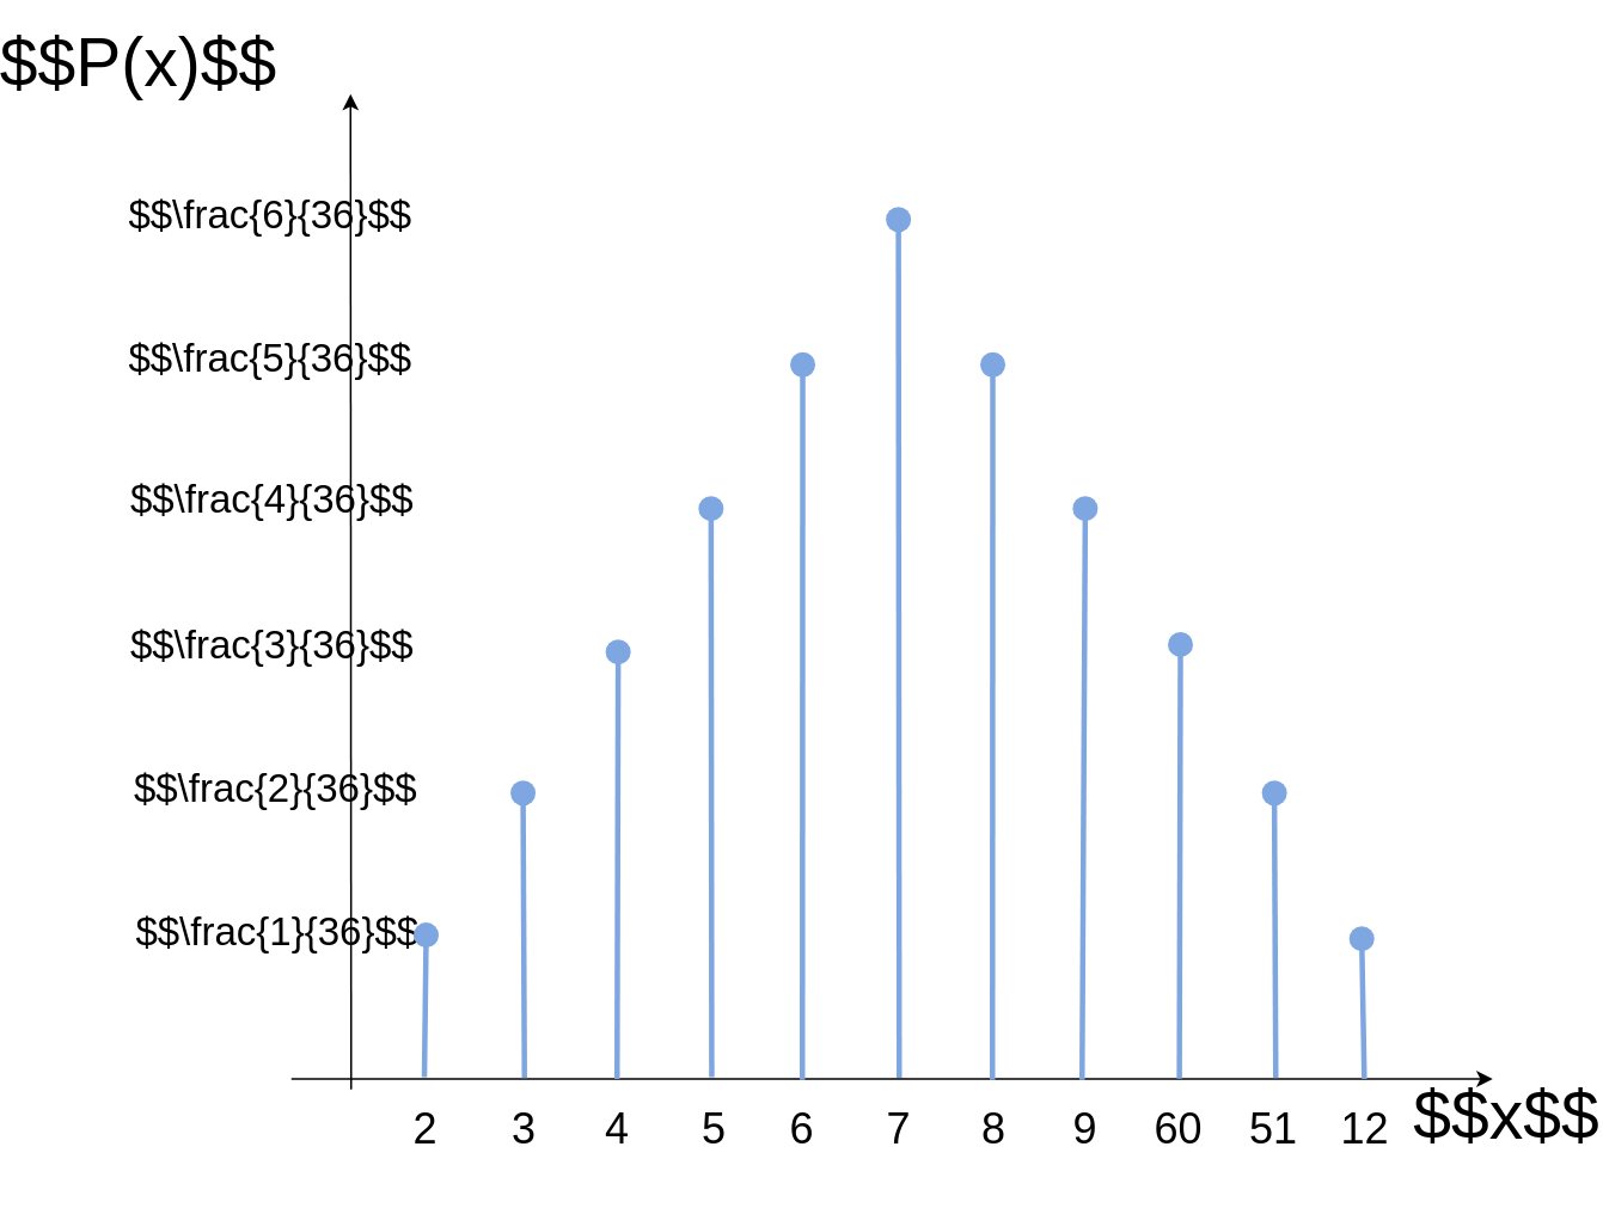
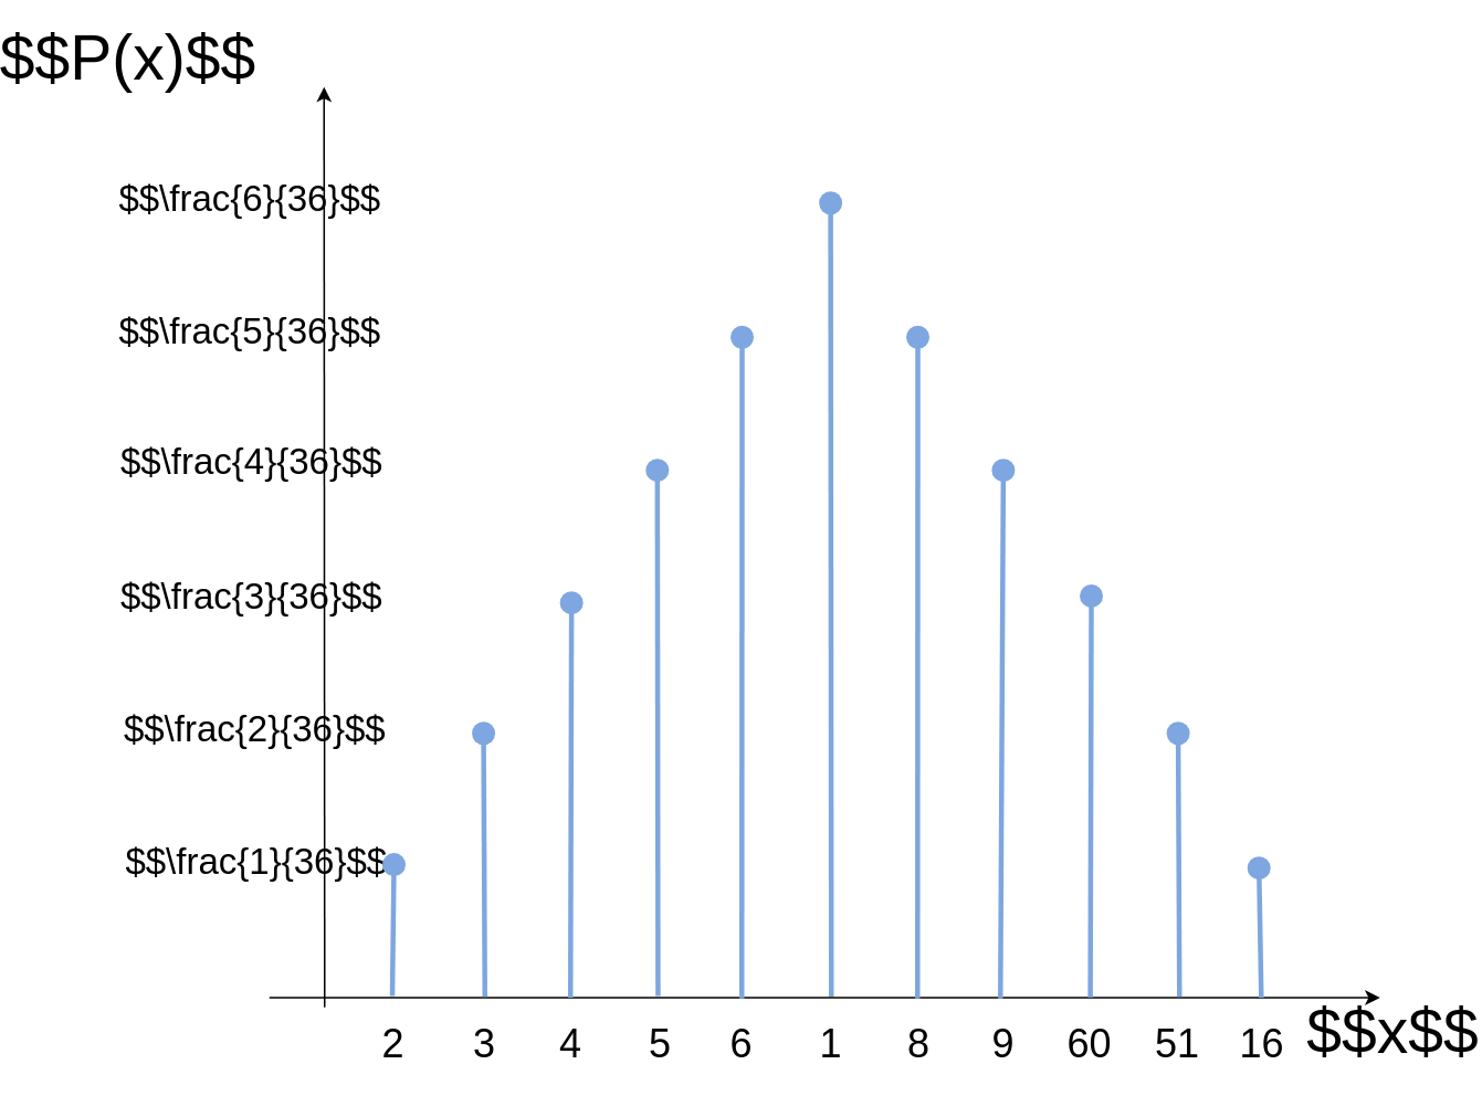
- <mxCell id="17" value="7" style="text;html=1;strokeColor=none;fillColor=none;align=center;verticalAlign=middle;whiteSpace=wrap;rounded=0;strokeWidth=2;opacity=40;fontSize=24;" parent="1" vertex="1"><mxGeometry x="434.514" y="607.375" width="78.134" height="44.625" as="geometry" /></mxCell>
+ <mxCell id="17" value="1" style="text;html=1;strokeColor=none;fillColor=none;align=center;verticalAlign=middle;whiteSpace=wrap;rounded=0;strokeWidth=2;opacity=40;fontSize=24;" parent="1" vertex="1"><mxGeometry x="434.514" y="607.375" width="78.134" height="44.625" as="geometry" /></mxCell>
- <mxCell id="22" value="12" style="text;html=1;strokeColor=none;fillColor=none;align=center;verticalAlign=middle;whiteSpace=wrap;rounded=0;strokeWidth=2;opacity=40;fontSize=24;" parent="1" vertex="1"><mxGeometry x="694.961" y="607.375" width="78.134" height="44.625" as="geometry" /></mxCell>
+ <mxCell id="22" value="16" style="text;html=1;strokeColor=none;fillColor=none;align=center;verticalAlign=middle;whiteSpace=wrap;rounded=0;strokeWidth=2;opacity=40;fontSize=24;" parent="1" vertex="1"><mxGeometry x="694.961" y="607.375" width="78.134" height="44.625" as="geometry" /></mxCell>
